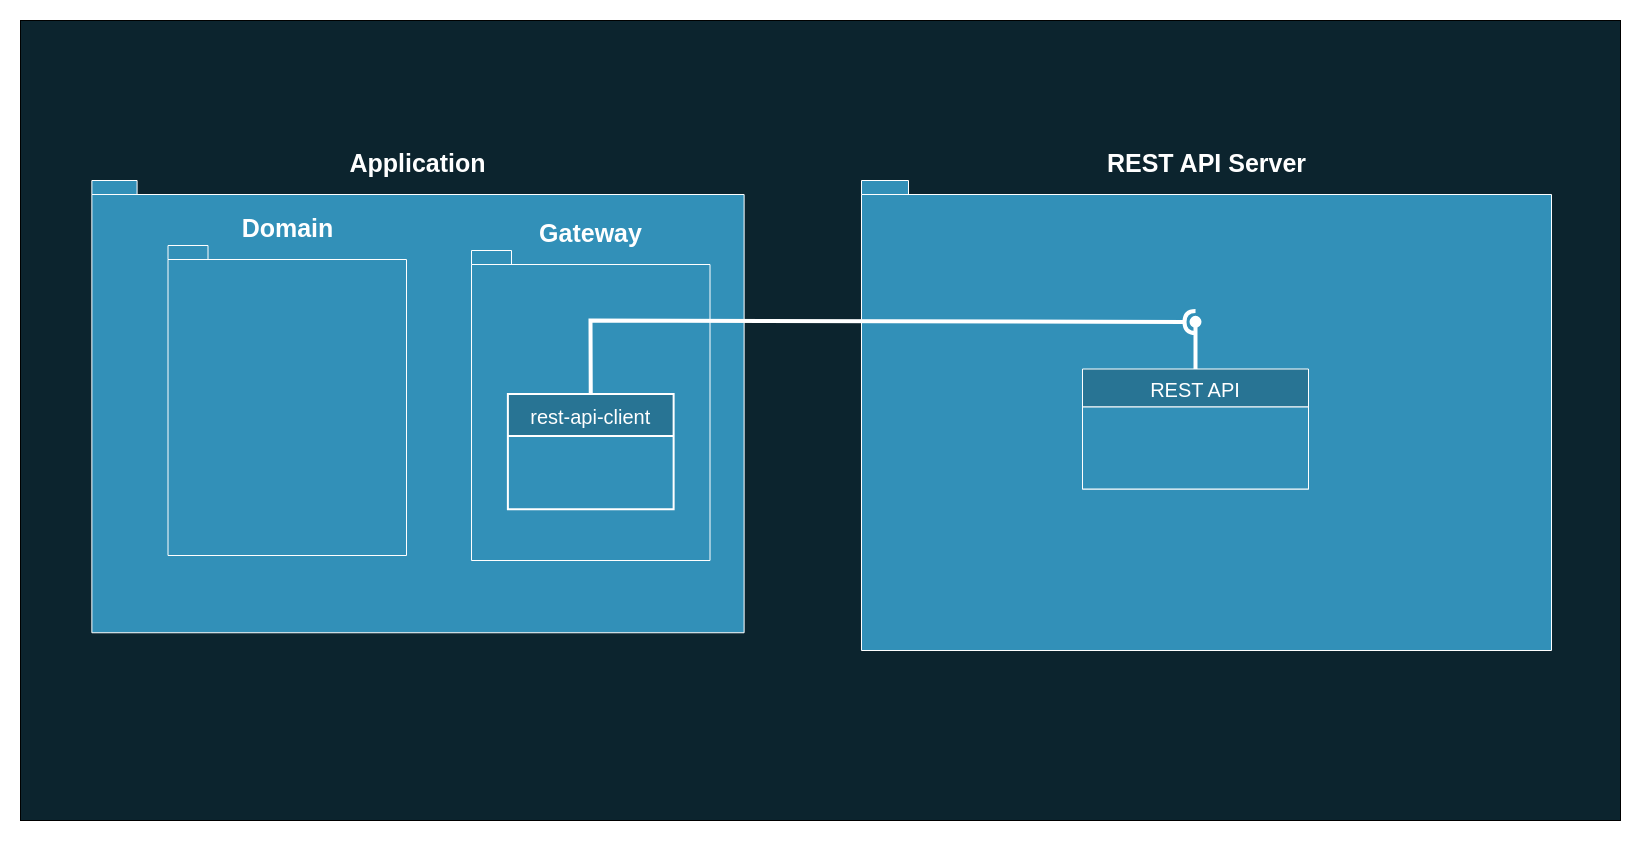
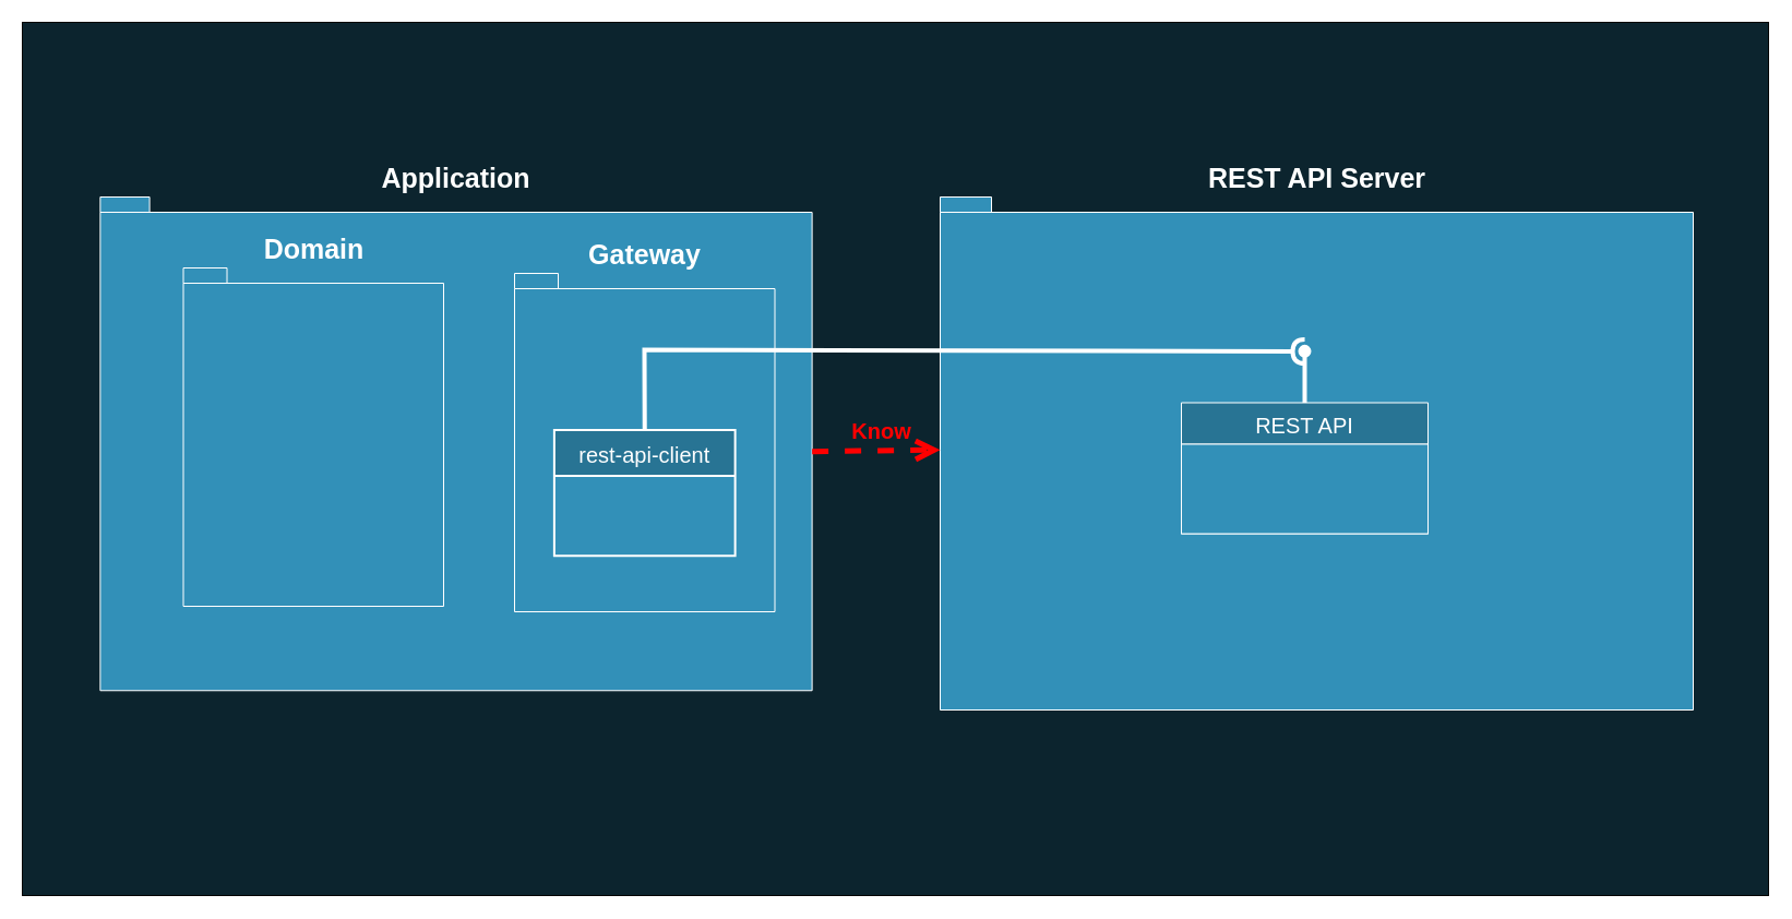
+ <mxCell id="9" value="Know" style="endArrow=open;endSize=12;dashed=1;html=1;labelBackgroundColor=none;strokeColor=#FF0000;strokeWidth=5;fontSize=20;fontColor=#FF0000;exitX=0;exitY=0;exitDx=652.25;exitDy=233.125;exitPerimeter=0;fontStyle=1;entryX=0;entryY=0.493;entryDx=0;entryDy=0;entryPerimeter=0;" parent="1" source="3" target="4" edge="1"><mxGeometry x="0.082" y="18" width="160" relative="1" as="geometry"><mxPoint x="27.5" y="1113.5" as="sourcePoint" /><mxPoint x="1077.5" y="420.5" as="targetPoint" /><Array as="points" /><mxPoint as="offset" /></mxGeometry></mxCell>
